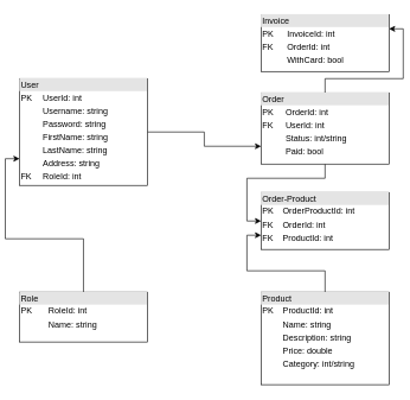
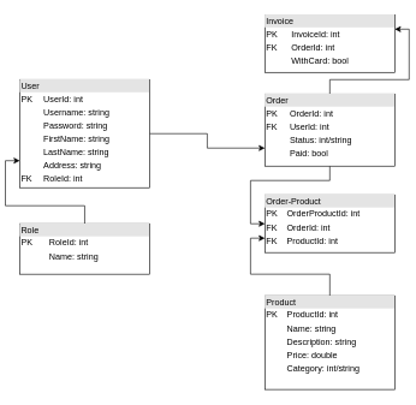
- <mxCell id="12" value="&lt;div style=&quot;box-sizing: border-box ; width: 100% ; background: #e4e4e4 ; padding: 2px&quot;&gt;Role&lt;/div&gt;&lt;table style=&quot;width: 100% ; font-size: 1em&quot; cellpadding=&quot;2&quot; cellspacing=&quot;0&quot;&gt;&lt;tbody&gt;&lt;tr&gt;&lt;td&gt;PK&lt;/td&gt;&lt;td&gt;RoleId: int&lt;/td&gt;&lt;/tr&gt;&lt;tr&gt;&lt;td&gt;&lt;br&gt;&lt;/td&gt;&lt;td&gt;Name: string&lt;/td&gt;&lt;/tr&gt;&lt;/tbody&gt;&lt;/table&gt;" style="verticalAlign=top;align=left;overflow=fill;html=1;" parent="1" vertex="1"><mxGeometry x="20" y="410" width="180" height="70" as="geometry" /></mxCell>
+ <mxCell id="12" value="&lt;div style=&quot;box-sizing: border-box ; width: 100% ; background: #e4e4e4 ; padding: 2px&quot;&gt;Role&lt;/div&gt;&lt;table style=&quot;width: 100% ; font-size: 1em&quot; cellpadding=&quot;2&quot; cellspacing=&quot;0&quot;&gt;&lt;tbody&gt;&lt;tr&gt;&lt;td&gt;PK&lt;/td&gt;&lt;td&gt;RoleId: int&lt;/td&gt;&lt;/tr&gt;&lt;tr&gt;&lt;td&gt;&lt;br&gt;&lt;/td&gt;&lt;td&gt;Name: string&lt;/td&gt;&lt;/tr&gt;&lt;/tbody&gt;&lt;/table&gt;" style="verticalAlign=top;align=left;overflow=fill;html=1;" parent="1" vertex="1"><mxGeometry x="20" y="310" width="180" height="70" as="geometry" /></mxCell>
